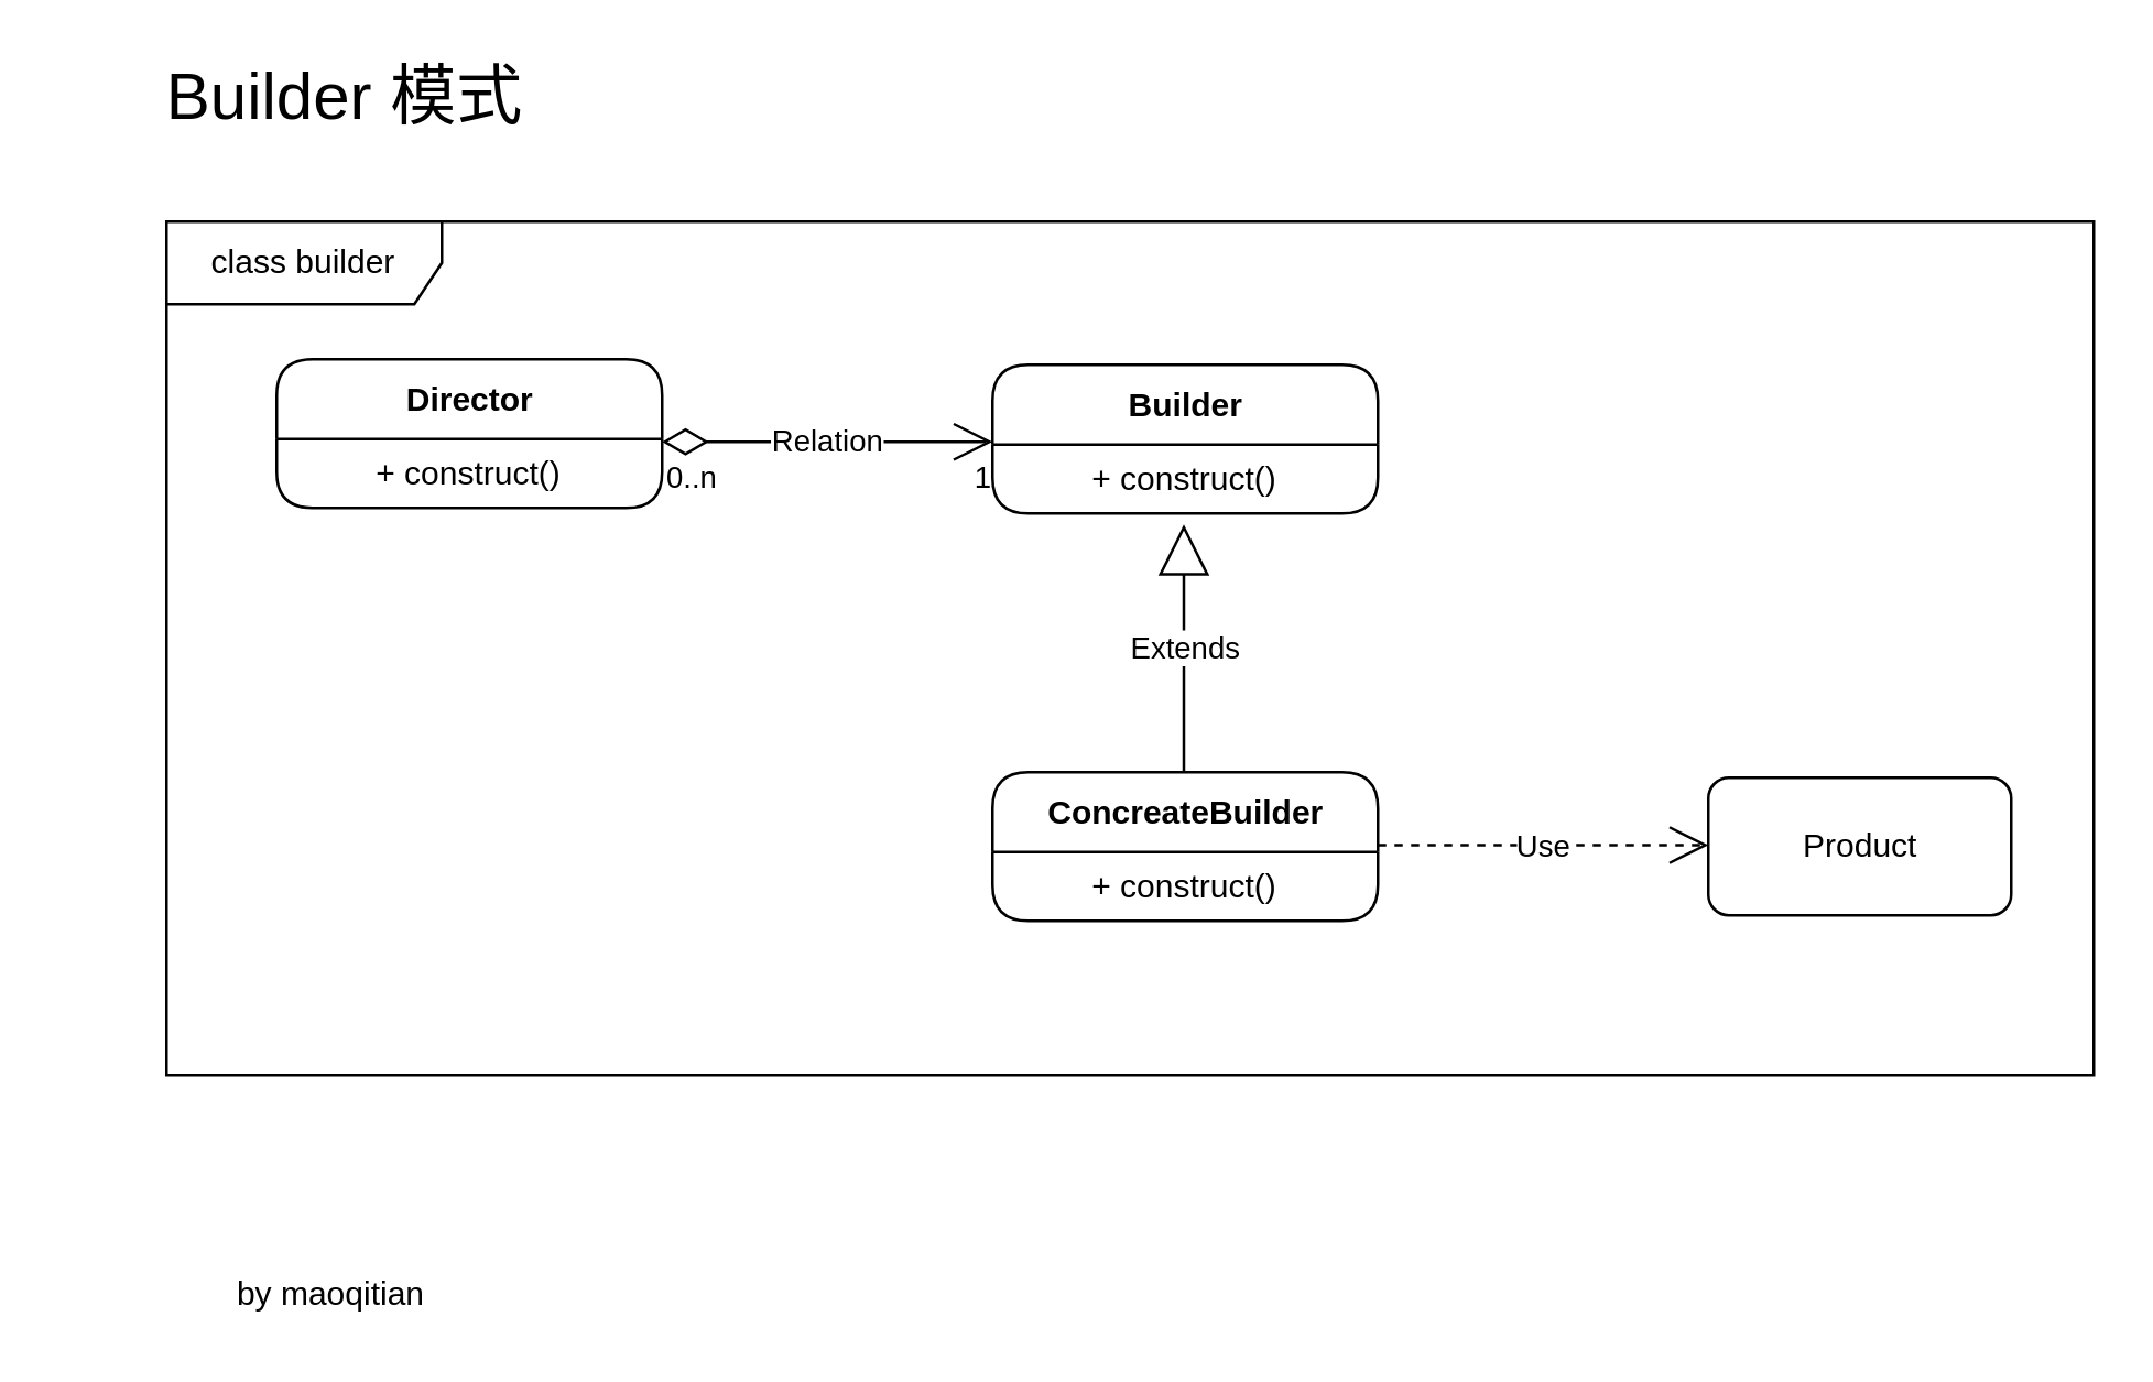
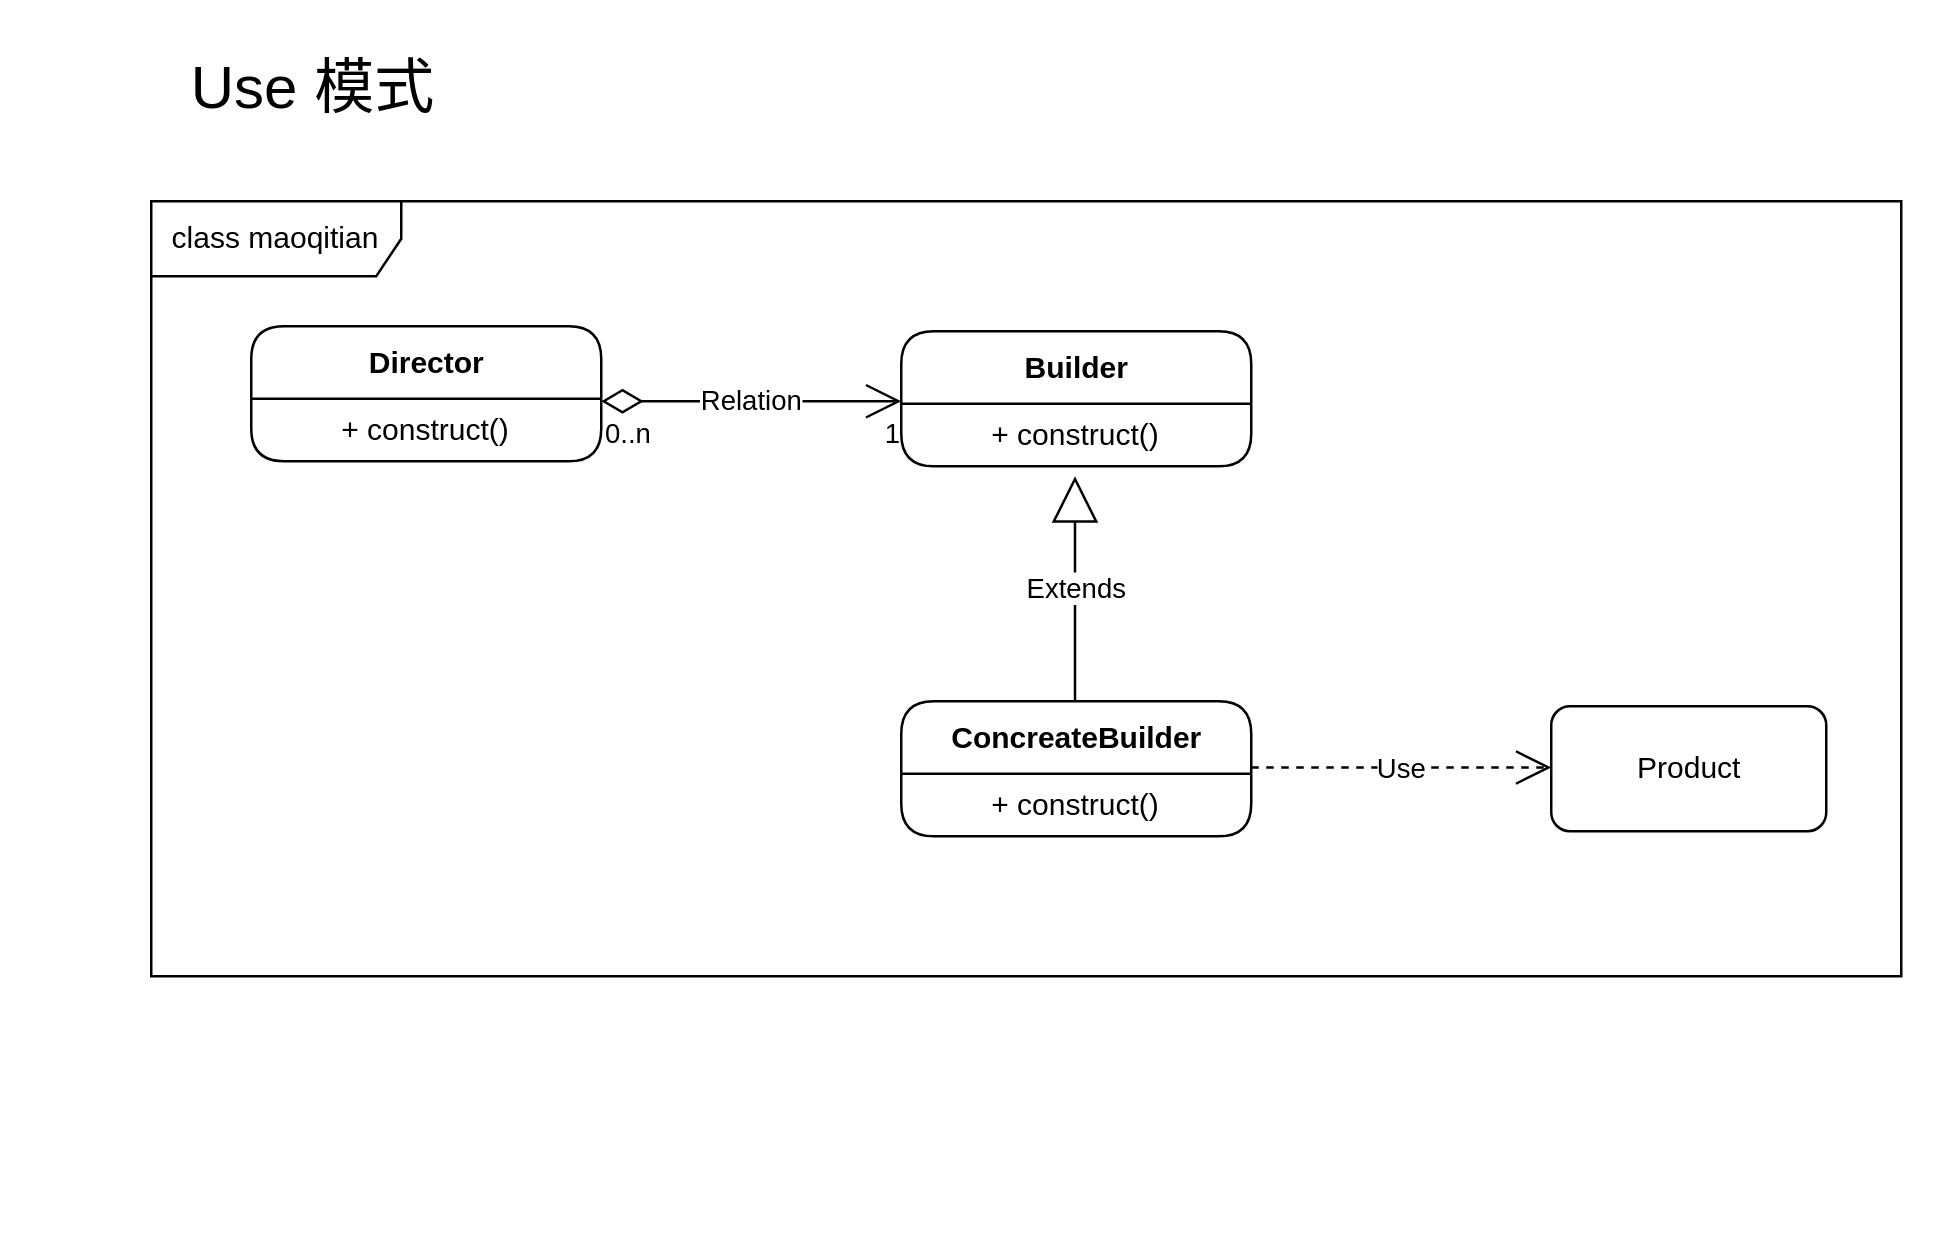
- <mxCell id="15" value="&lt;font style=&quot;font-size: 24px&quot;&gt;Builder 模式&lt;/font&gt;" style="text;html=1;strokeColor=none;fillColor=none;align=center;verticalAlign=middle;whiteSpace=wrap;rounded=0;" vertex="1" parent="1"><mxGeometry x="20" y="20" width="210" height="30" as="geometry" /></mxCell>
+ <mxCell id="15" value="&lt;font style=&quot;font-size: 24px&quot;&gt;Use 模式&lt;/font&gt;" style="text;html=1;strokeColor=none;fillColor=none;align=center;verticalAlign=middle;whiteSpace=wrap;rounded=0;" vertex="1" parent="1"><mxGeometry x="20" y="20" width="210" height="30" as="geometry" /></mxCell>
- <mxCell id="11" value="class builder" style="shape=umlFrame;whiteSpace=wrap;html=1;rounded=1;gradientColor=none;width=100;height=30;" vertex="1" parent="1"><mxGeometry x="60" y="80" width="700" height="310" as="geometry" /></mxCell>
+ <mxCell id="11" value="class maoqitian" style="shape=umlFrame;whiteSpace=wrap;html=1;rounded=1;gradientColor=none;width=100;height=30;" vertex="1" parent="1"><mxGeometry x="60" y="80" width="700" height="310" as="geometry" /></mxCell>
- <mxCell id="16" value="by maoqitian" style="text;html=1;strokeColor=none;fillColor=none;align=center;verticalAlign=middle;whiteSpace=wrap;rounded=0;" vertex="1" parent="1"><mxGeometry x="60" y="460" width="120" height="20" as="geometry" /></mxCell>
